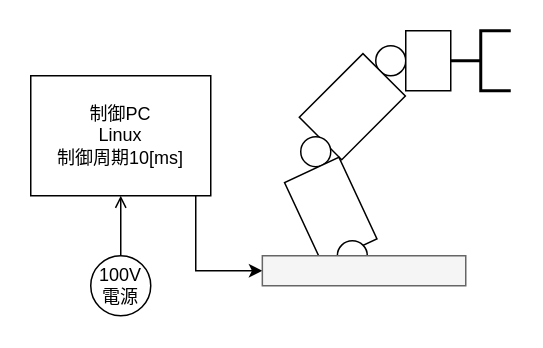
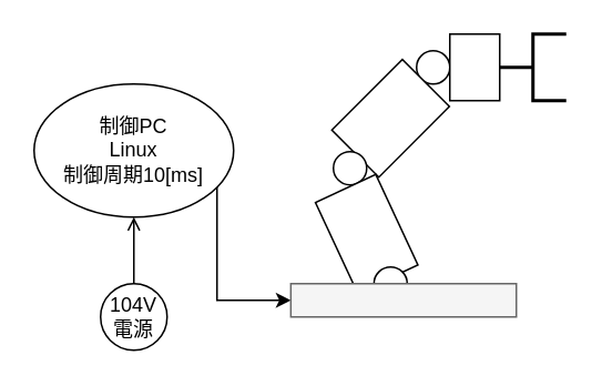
- <mxCell id="3" value="制御PC&lt;div&gt;Linux&lt;/div&gt;&lt;div&gt;制御周期10[ms]&lt;/div&gt;" style="rounded=0;whiteSpace=wrap;html=1;" vertex="1" parent="1"><mxGeometry x="20" y="50" width="120" height="80" as="geometry" /></mxCell>
+ <mxCell id="3" value="制御PC&lt;div&gt;Linux&lt;/div&gt;&lt;div&gt;制御周期10[ms]&lt;/div&gt;" style="ellipse;whiteSpace=wrap;html=1;" vertex="1" parent="1"><mxGeometry x="20" y="50" width="120" height="80" as="geometry" /></mxCell>
- <mxCell id="5" value="100V&lt;div&gt;電源&lt;/div&gt;" style="ellipse;whiteSpace=wrap;html=1;aspect=fixed;" vertex="1" parent="1"><mxGeometry x="60" y="170" width="40" height="40" as="geometry" /></mxCell>
+ <mxCell id="5" value="104V&lt;div&gt;電源&lt;/div&gt;" style="ellipse;whiteSpace=wrap;html=1;aspect=fixed;" vertex="1" parent="1"><mxGeometry x="60" y="170" width="40" height="40" as="geometry" /></mxCell>
